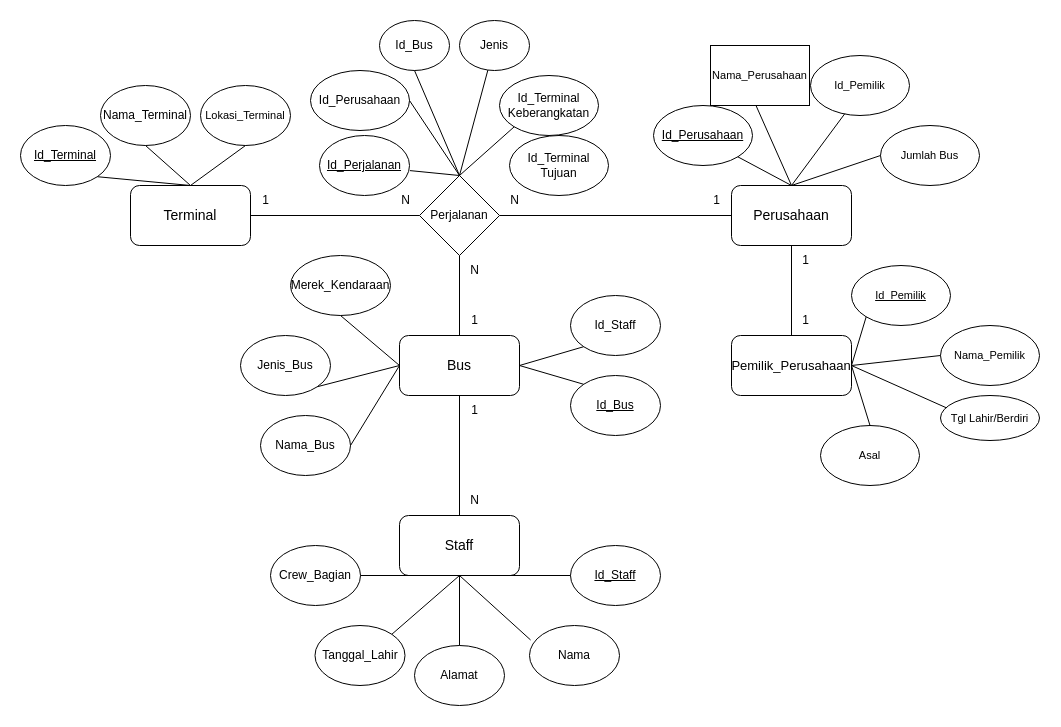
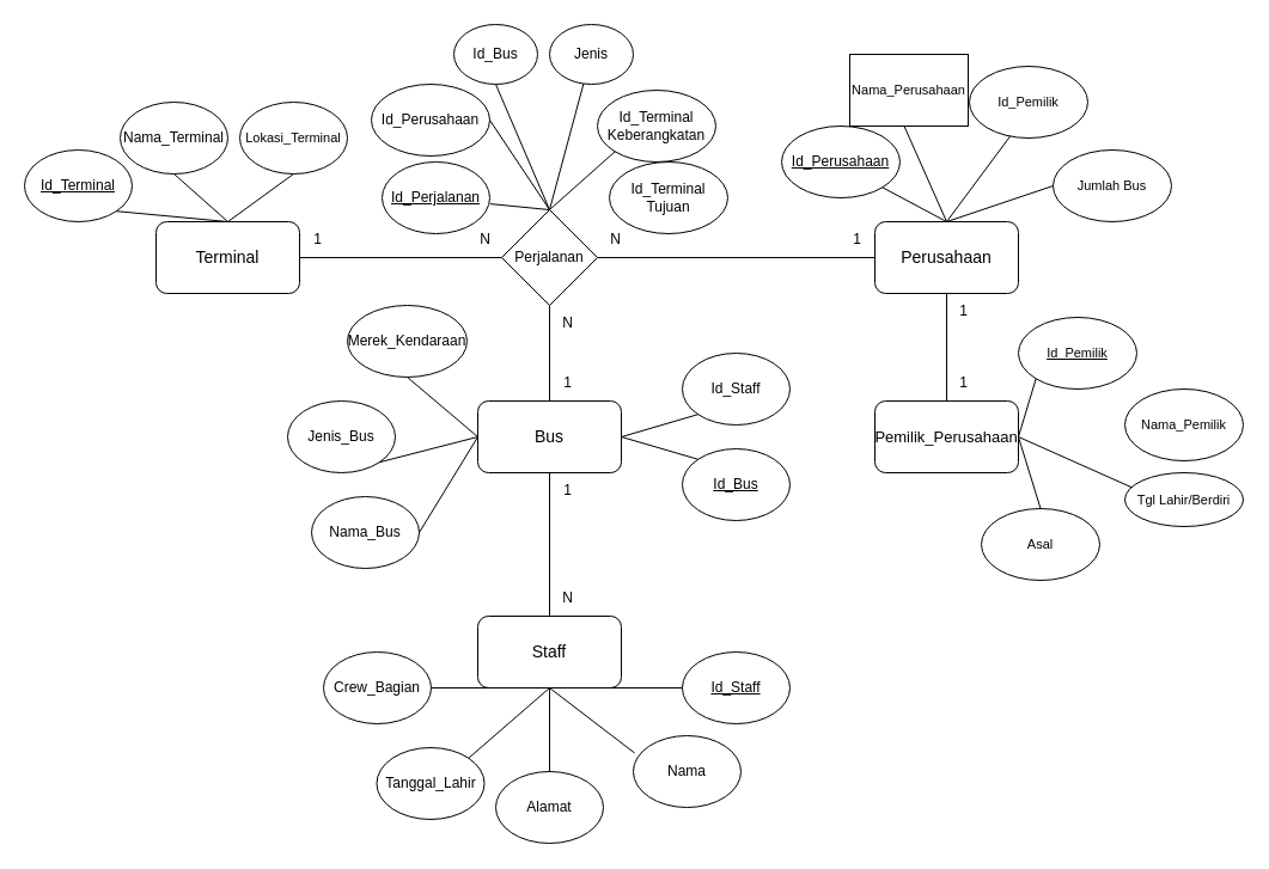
- <mxCell id="61" value="" style="endArrow=none;html=1;rounded=0;entryX=0;entryY=0.5;entryDx=0;entryDy=0;exitX=1;exitY=0.5;exitDx=0;exitDy=0;" edge="1" parent="1" source="56" target="60"><mxGeometry width="50" height="50" relative="1" as="geometry"><mxPoint x="861" y="375" as="sourcePoint" /><mxPoint x="934" y="343" as="targetPoint" /></mxGeometry></mxCell>
- <mxCell id="43" value="Nama" style="ellipse;whiteSpace=wrap;html=1;" parent="1" vertex="1"><mxGeometry x="529" y="625" width="90" height="60" as="geometry" /></mxCell>
+ <mxCell id="43" value="Nama" style="ellipse;whiteSpace=wrap;html=1;" parent="1" vertex="1"><mxGeometry x="529" y="615" width="90" height="60" as="geometry" /></mxCell>
